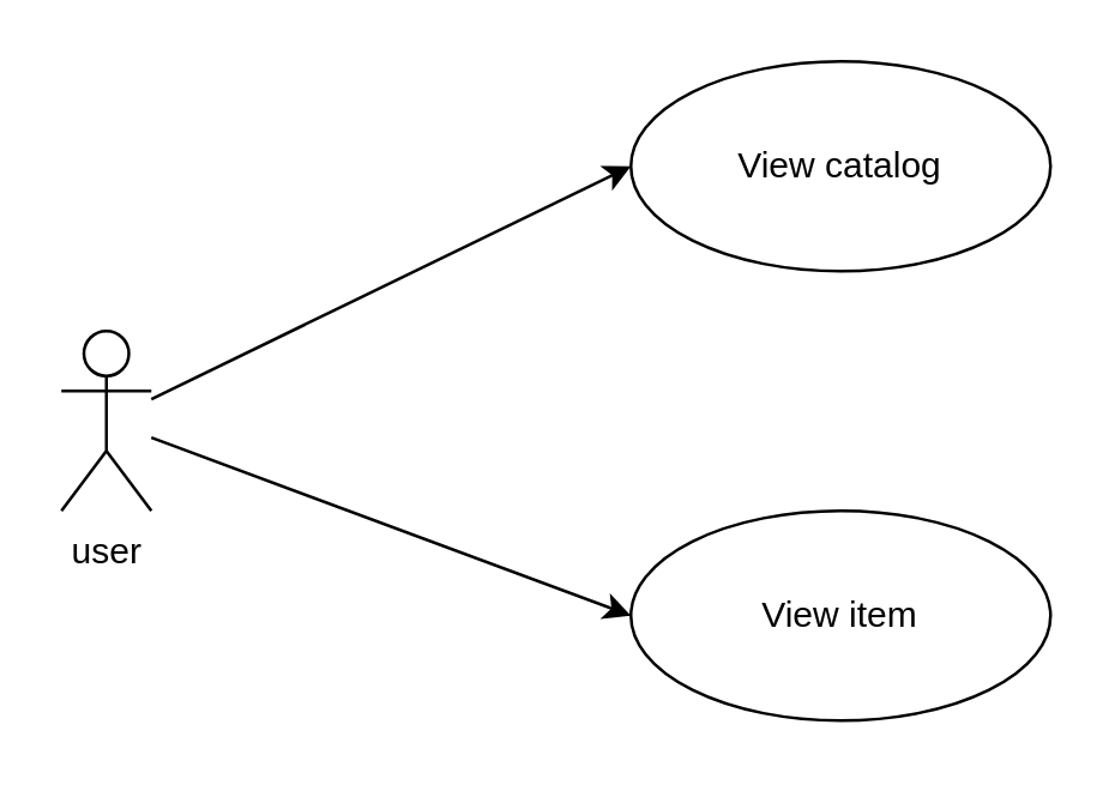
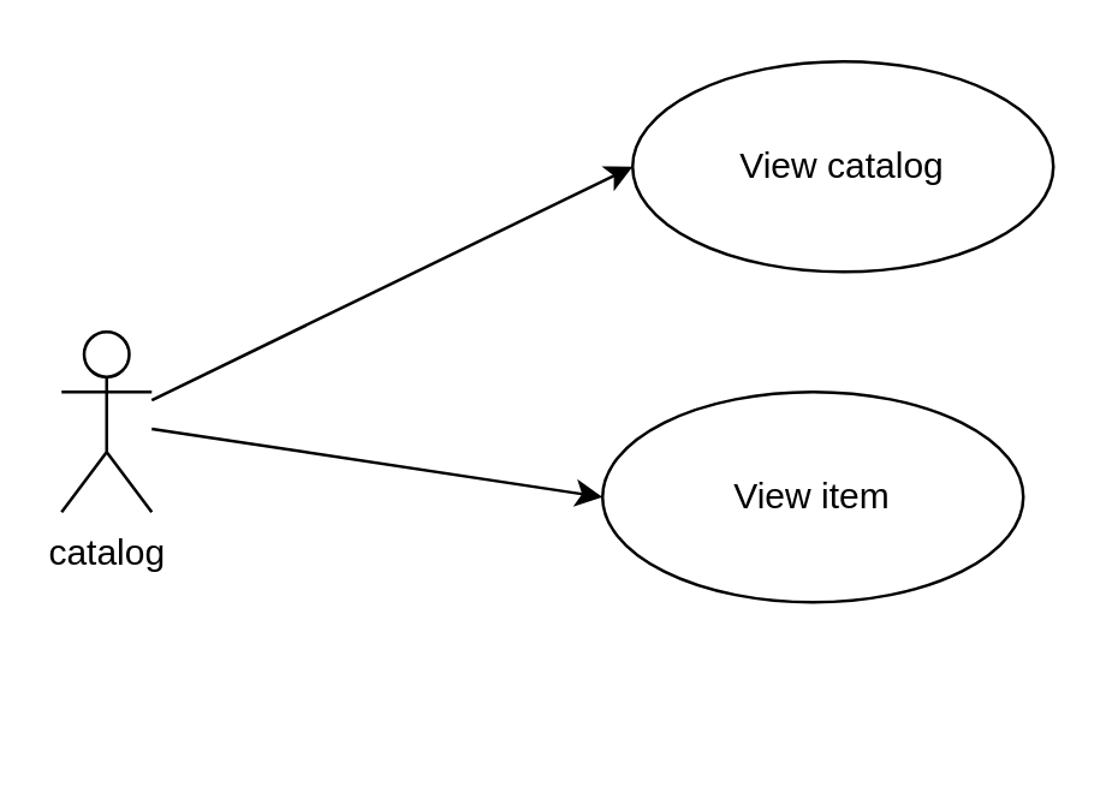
- <mxCell id="4" value="user&lt;br&gt;" style="shape=umlActor;verticalLabelPosition=bottom;verticalAlign=top;html=1;" parent="1" vertex="1"><mxGeometry x="20" y="110" width="30" height="60" as="geometry" /></mxCell>
+ <mxCell id="4" value="catalog&lt;br&gt;" style="shape=umlActor;verticalLabelPosition=bottom;verticalAlign=top;html=1;" parent="1" vertex="1"><mxGeometry x="20" y="110" width="30" height="60" as="geometry" /></mxCell>
- <mxCell id="6" value="View item" style="ellipse;whiteSpace=wrap;html=1;fillColor=default;" parent="1" vertex="1"><mxGeometry x="210" y="170" width="140" height="70" as="geometry" /></mxCell>
+ <mxCell id="6" value="View item" style="ellipse;whiteSpace=wrap;html=1;fillColor=default;" parent="1" vertex="1"><mxGeometry x="200" y="130" width="140" height="70" as="geometry" /></mxCell>
